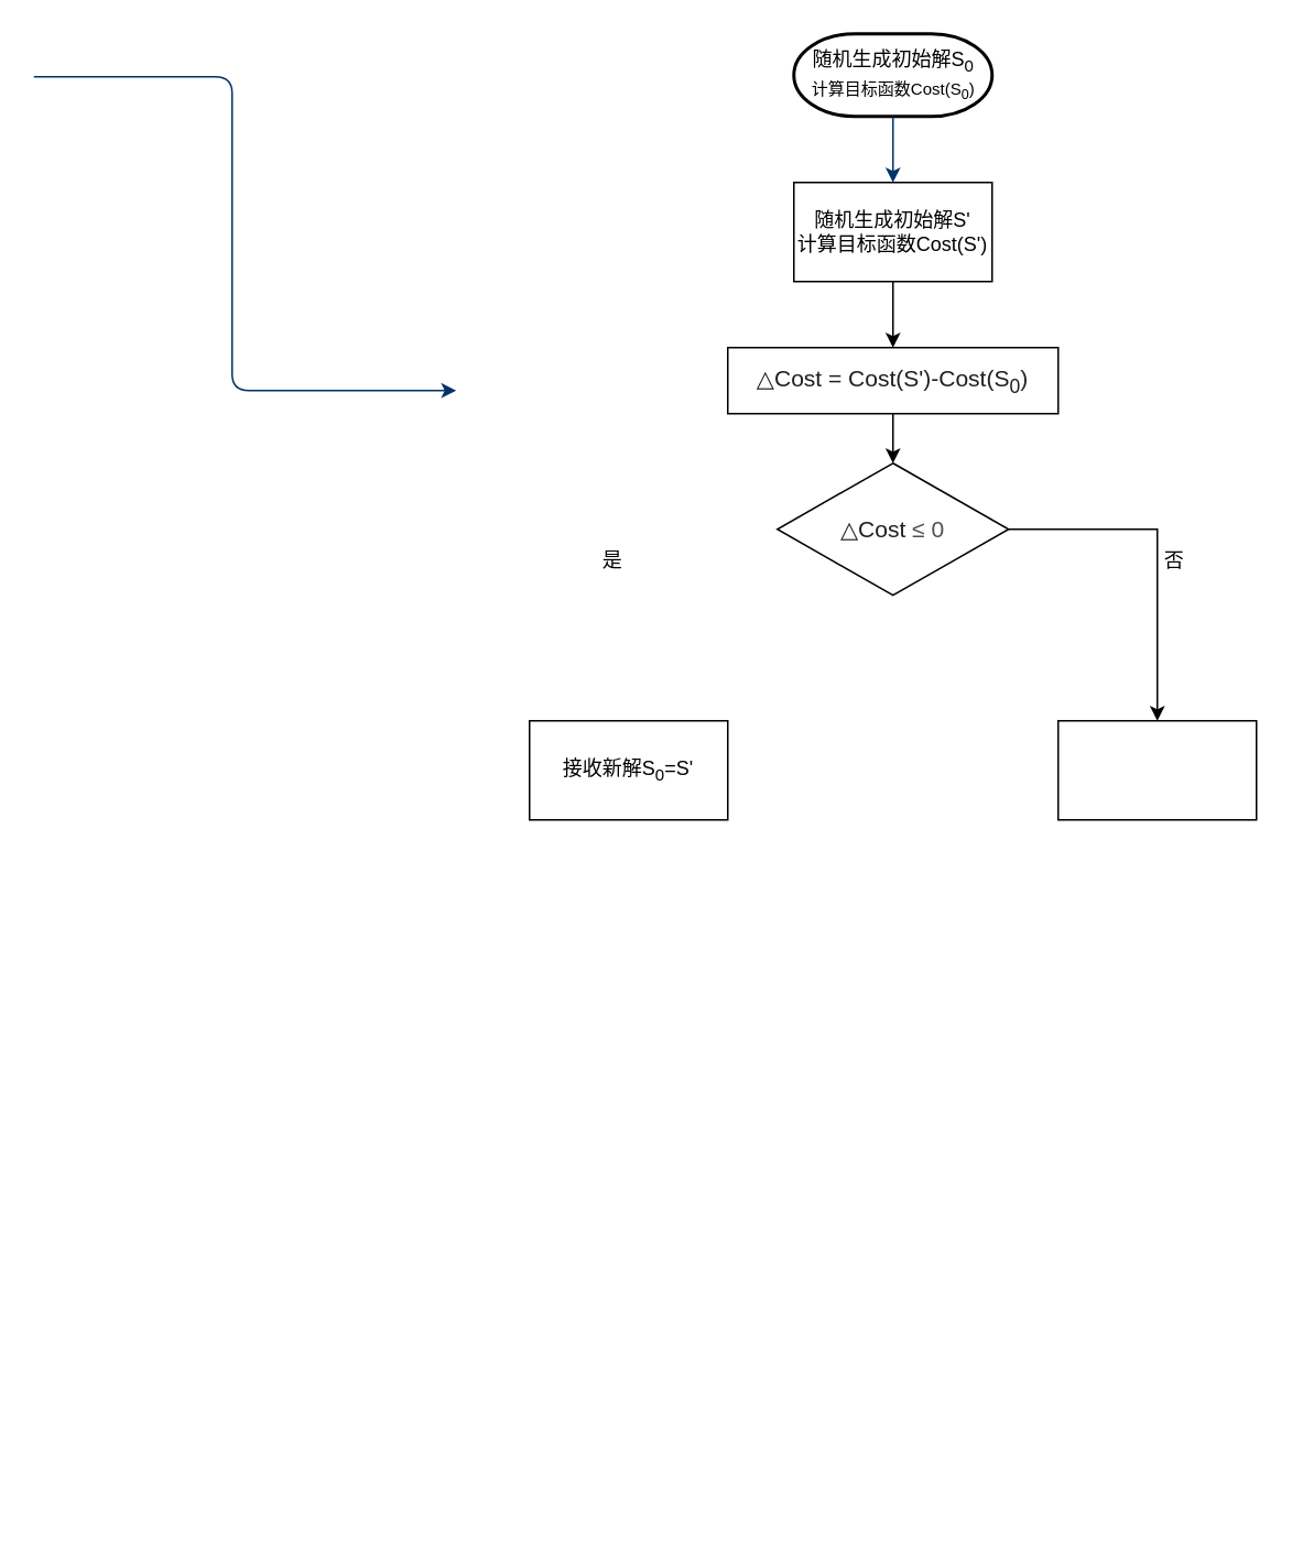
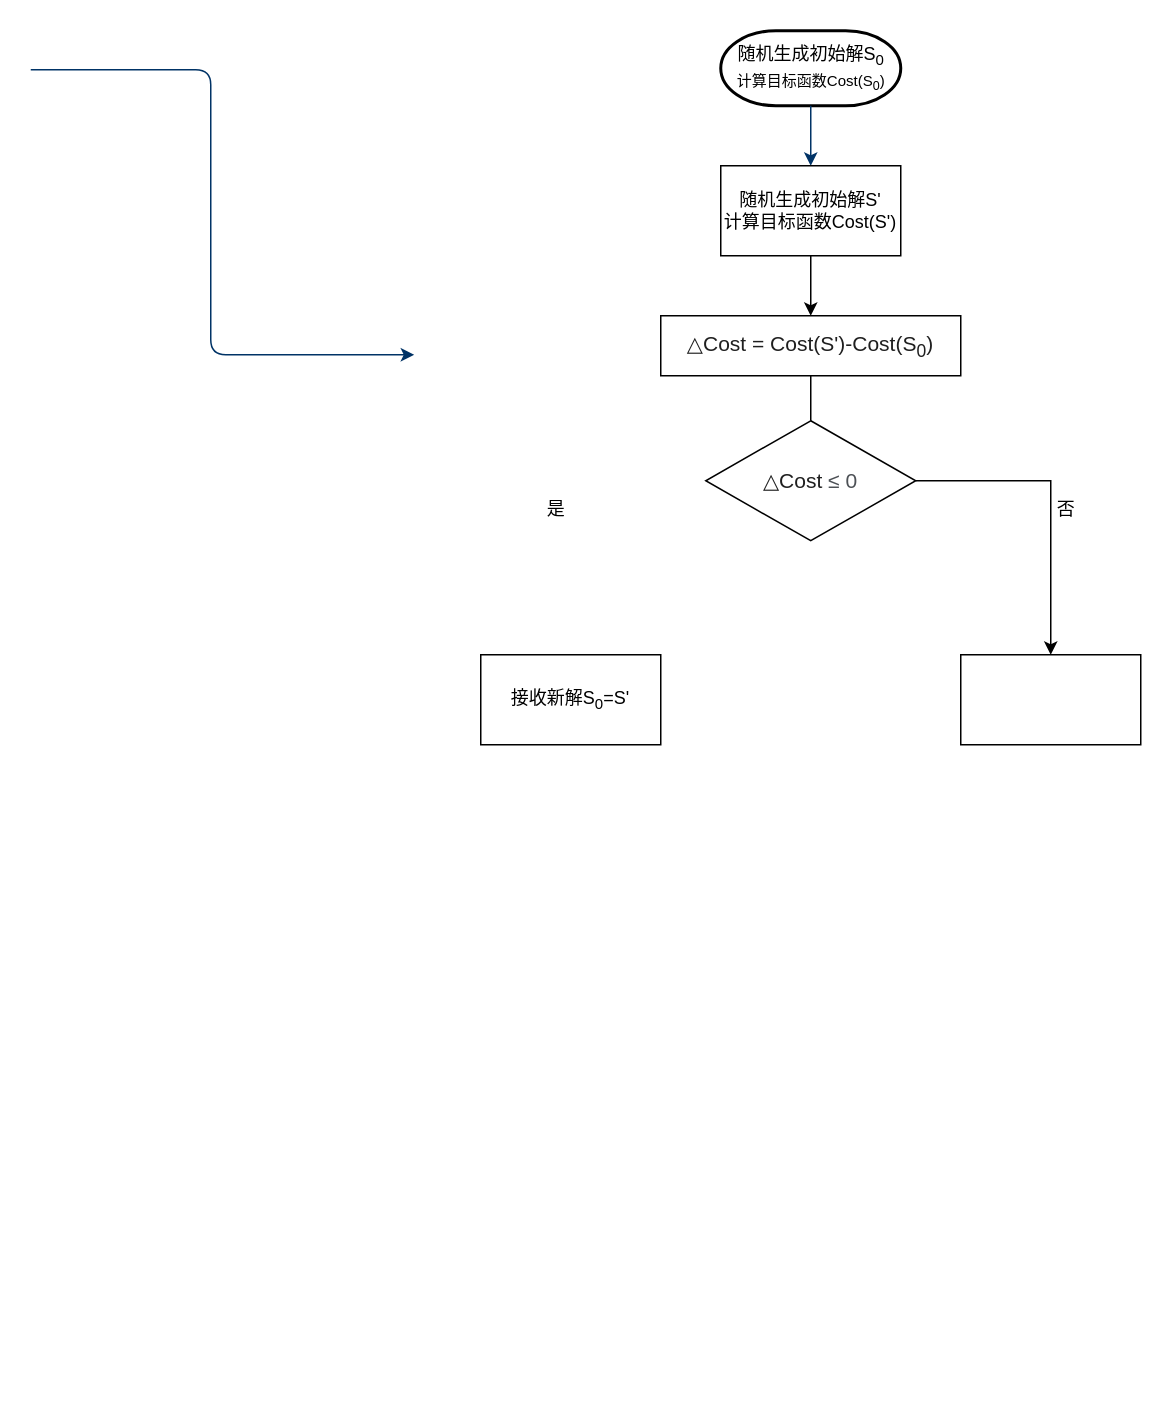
- <mxCell id="7" style="edgeStyle=orthogonalEdgeStyle;rounded=0;orthogonalLoop=1;jettySize=auto;html=1;exitX=0.5;exitY=1;exitDx=0;exitDy=0;entryX=0.5;entryY=0;entryDx=0;entryDy=0;" edge="1" parent="1" source="8" target="10"><mxGeometry relative="1" as="geometry" /></mxCell>
+ <mxCell id="7" style="edgeStyle=orthogonalEdgeStyle;rounded=0;orthogonalLoop=1;jettySize=auto;html=1;exitX=0.5;exitY=1;exitDx=0;exitDy=0;entryX=0.5;entryY=0;entryDx=0;entryDy=0;endArrow=none;" edge="1" parent="1" source="8" target="10"><mxGeometry relative="1" as="geometry" /></mxCell>
